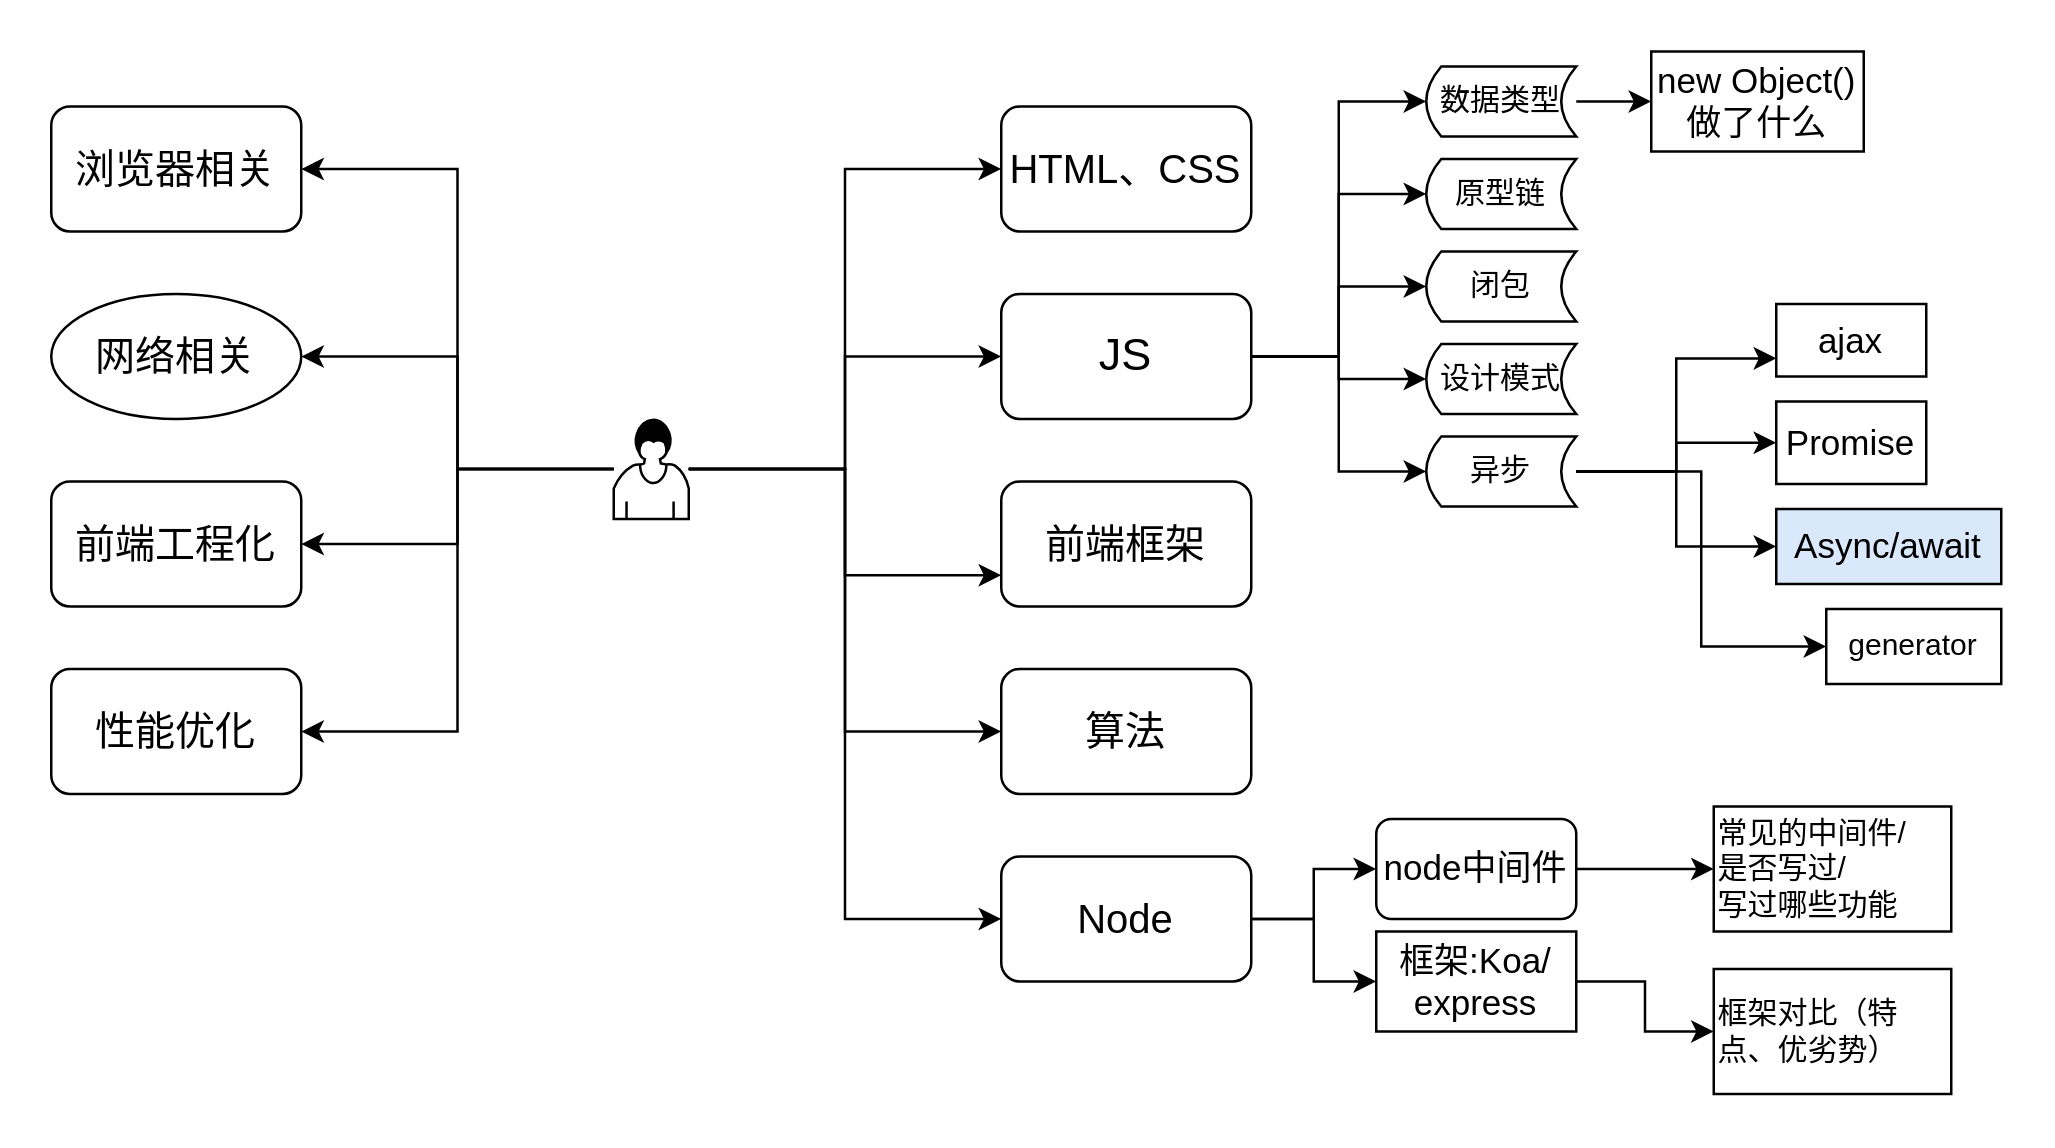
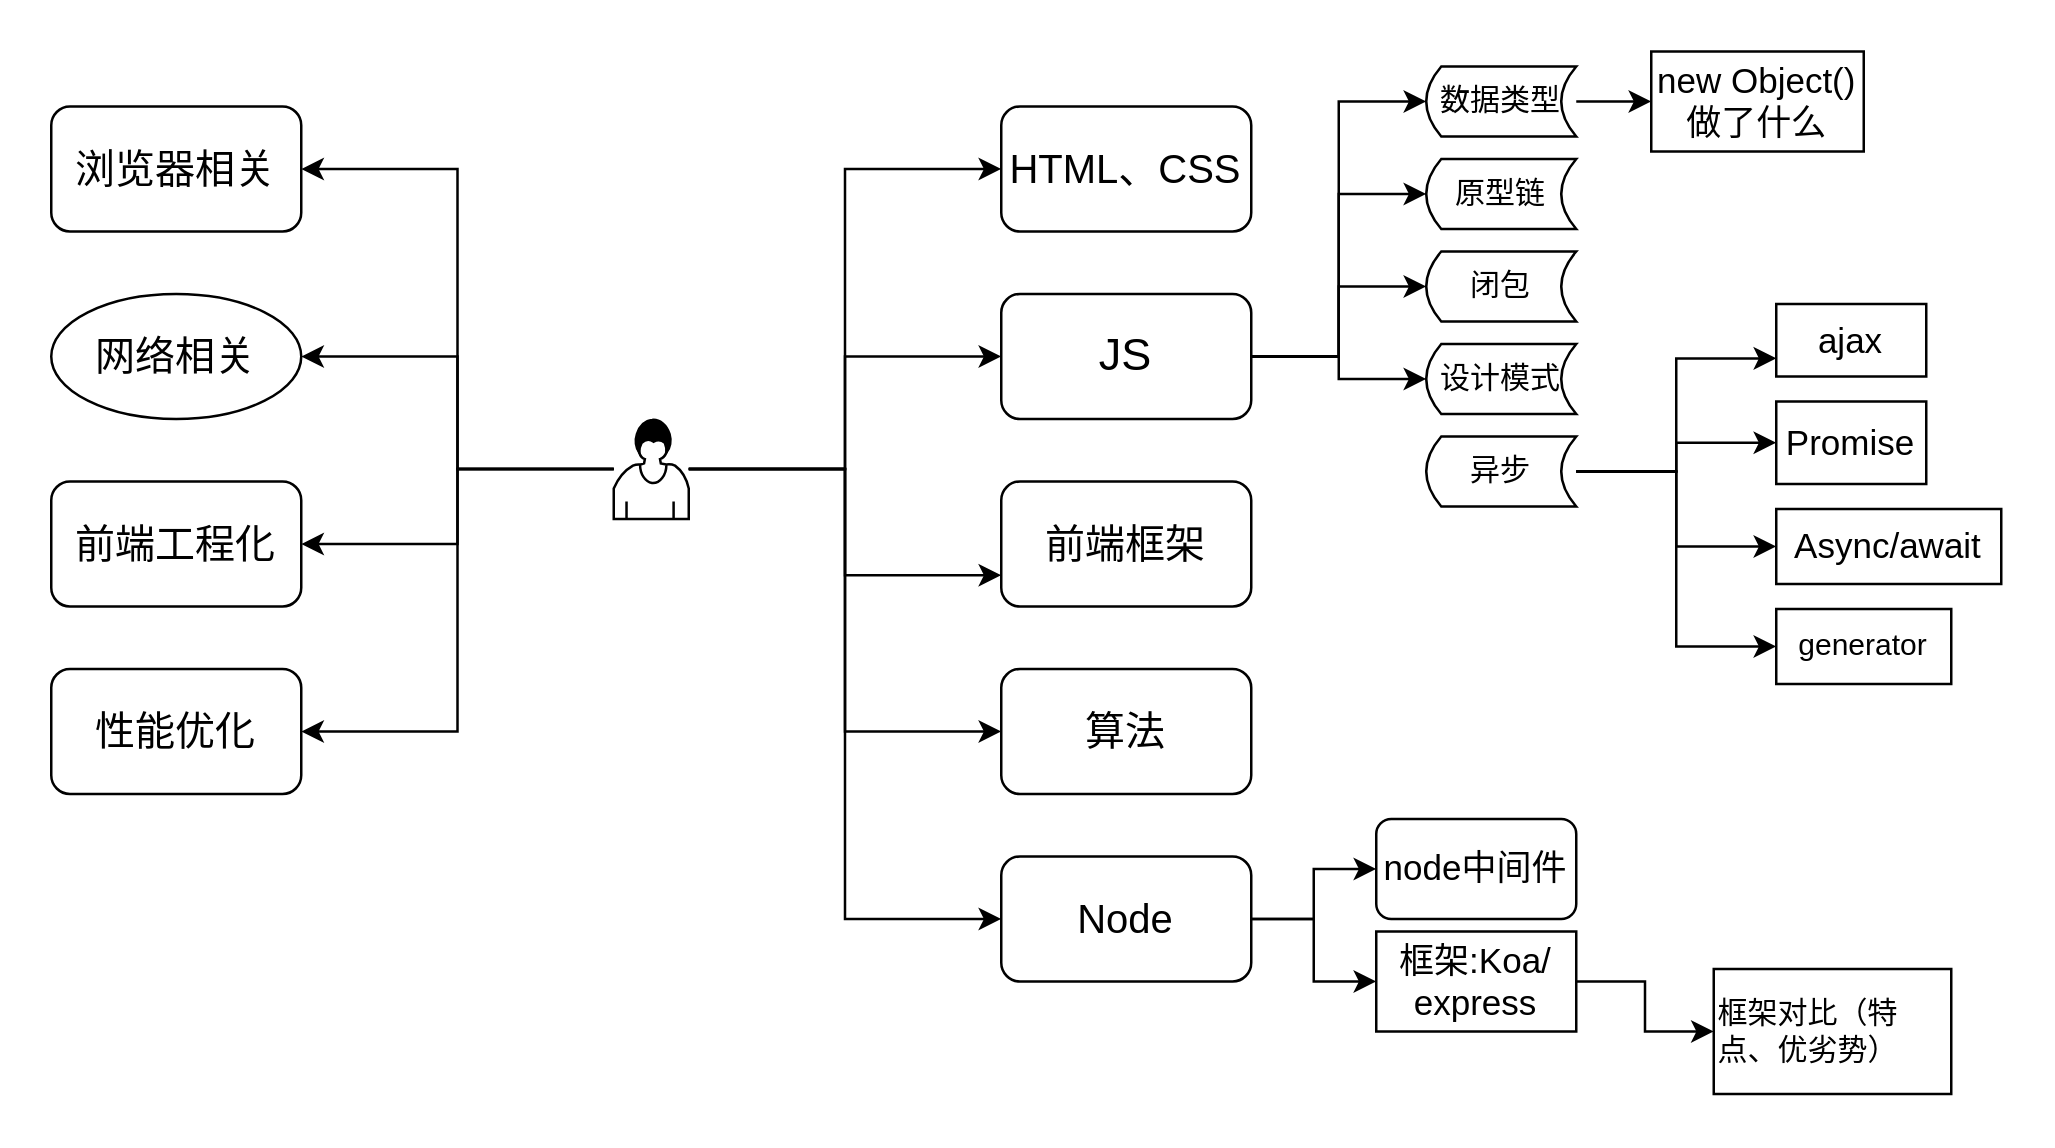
- <mxCell id="14" style="edgeStyle=orthogonalEdgeStyle;rounded=0;orthogonalLoop=1;jettySize=auto;html=1;entryX=0;entryY=0.5;entryDx=0;entryDy=0;" parent="1" source="17" target="31" edge="1"><mxGeometry relative="1" as="geometry" /></mxCell>
- <mxCell id="34" value="&lt;font style=&quot;font-size: 14px&quot;&gt;Async/await&lt;/font&gt;" style="rounded=0;whiteSpace=wrap;html=1;fillColor=#dae8fc;" parent="1" vertex="1"><mxGeometry x="710" y="203" width="90" height="30" as="geometry" /></mxCell>
+ <mxCell id="34" value="&lt;font style=&quot;font-size: 14px&quot;&gt;Async/await&lt;/font&gt;" style="rounded=0;whiteSpace=wrap;html=1;" parent="1" vertex="1"><mxGeometry x="710" y="203" width="90" height="30" as="geometry" /></mxCell>
- <mxCell id="35" value="generator" style="rounded=0;whiteSpace=wrap;html=1;" parent="1" vertex="1"><mxGeometry x="730" y="243" width="70" height="30" as="geometry" /></mxCell>
+ <mxCell id="35" value="generator" style="rounded=0;whiteSpace=wrap;html=1;" parent="1" vertex="1"><mxGeometry x="710" y="243" width="70" height="30" as="geometry" /></mxCell>
- <mxCell id="41" style="edgeStyle=orthogonalEdgeStyle;rounded=0;orthogonalLoop=1;jettySize=auto;html=1;entryX=0;entryY=0.5;entryDx=0;entryDy=0;" parent="1" source="42" target="43" edge="1"><mxGeometry relative="1" as="geometry" /></mxCell>
- <mxCell id="43" value="&lt;span&gt;常见的中间件/&lt;br&gt;是否写过/&lt;br&gt;写过哪些功能&lt;br&gt;&lt;/span&gt;" style="rounded=0;whiteSpace=wrap;html=1;align=left;" parent="1" vertex="1"><mxGeometry x="685" y="322" width="95" height="50" as="geometry" /></mxCell>
